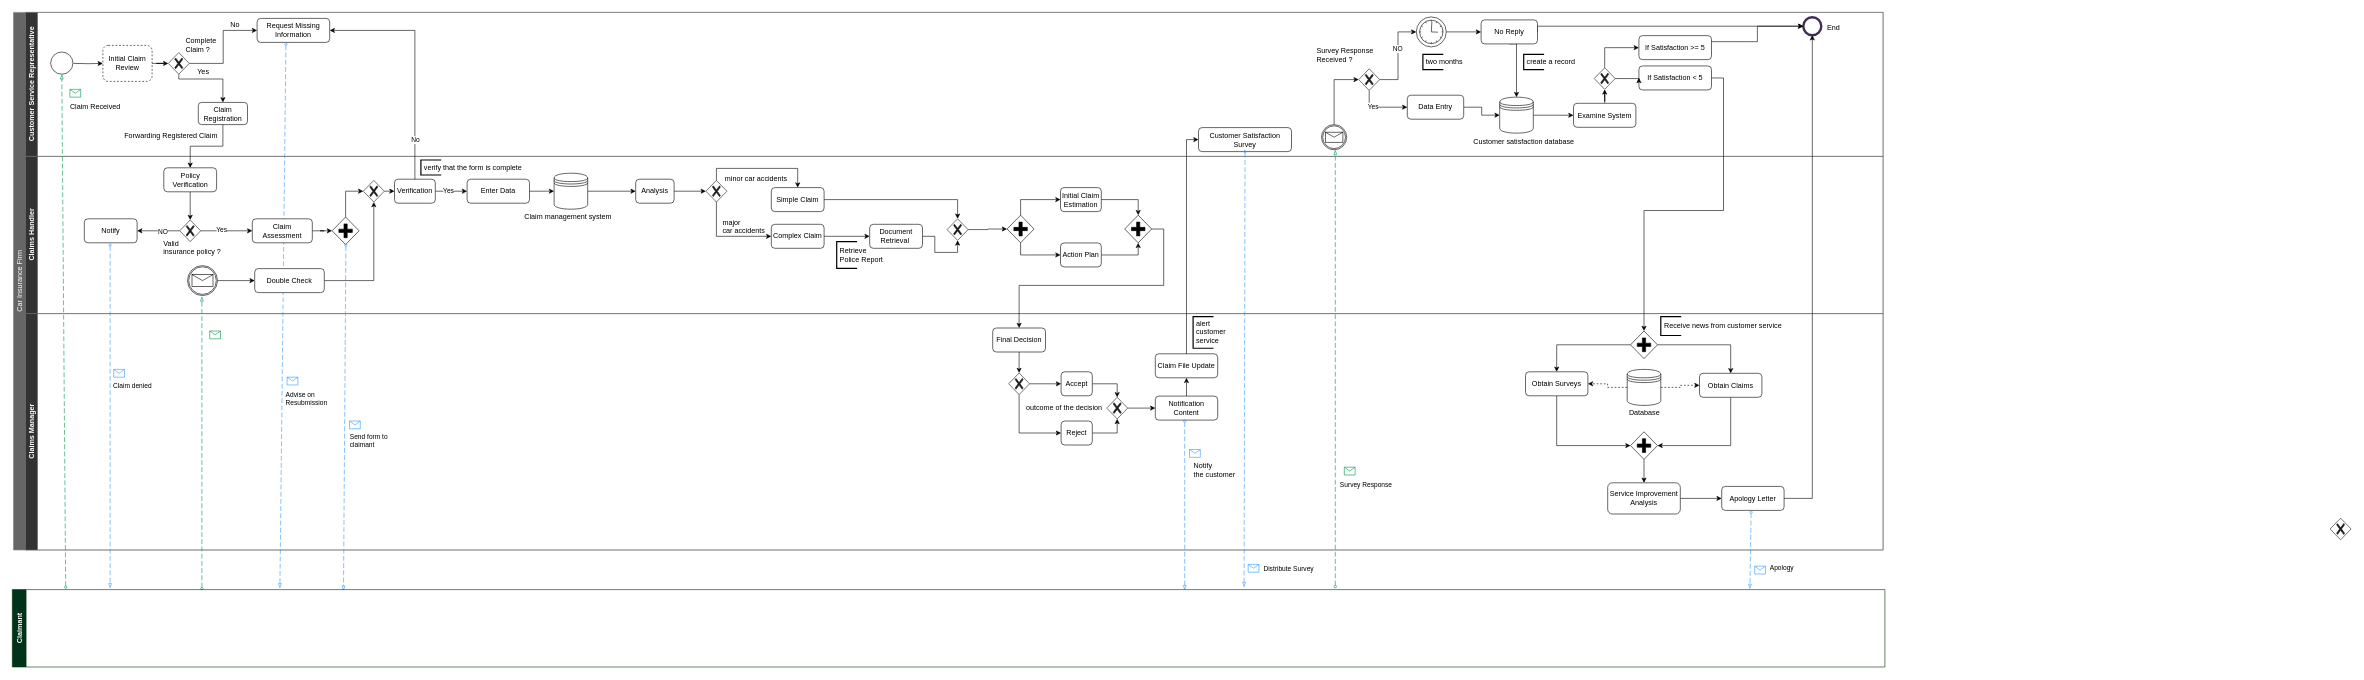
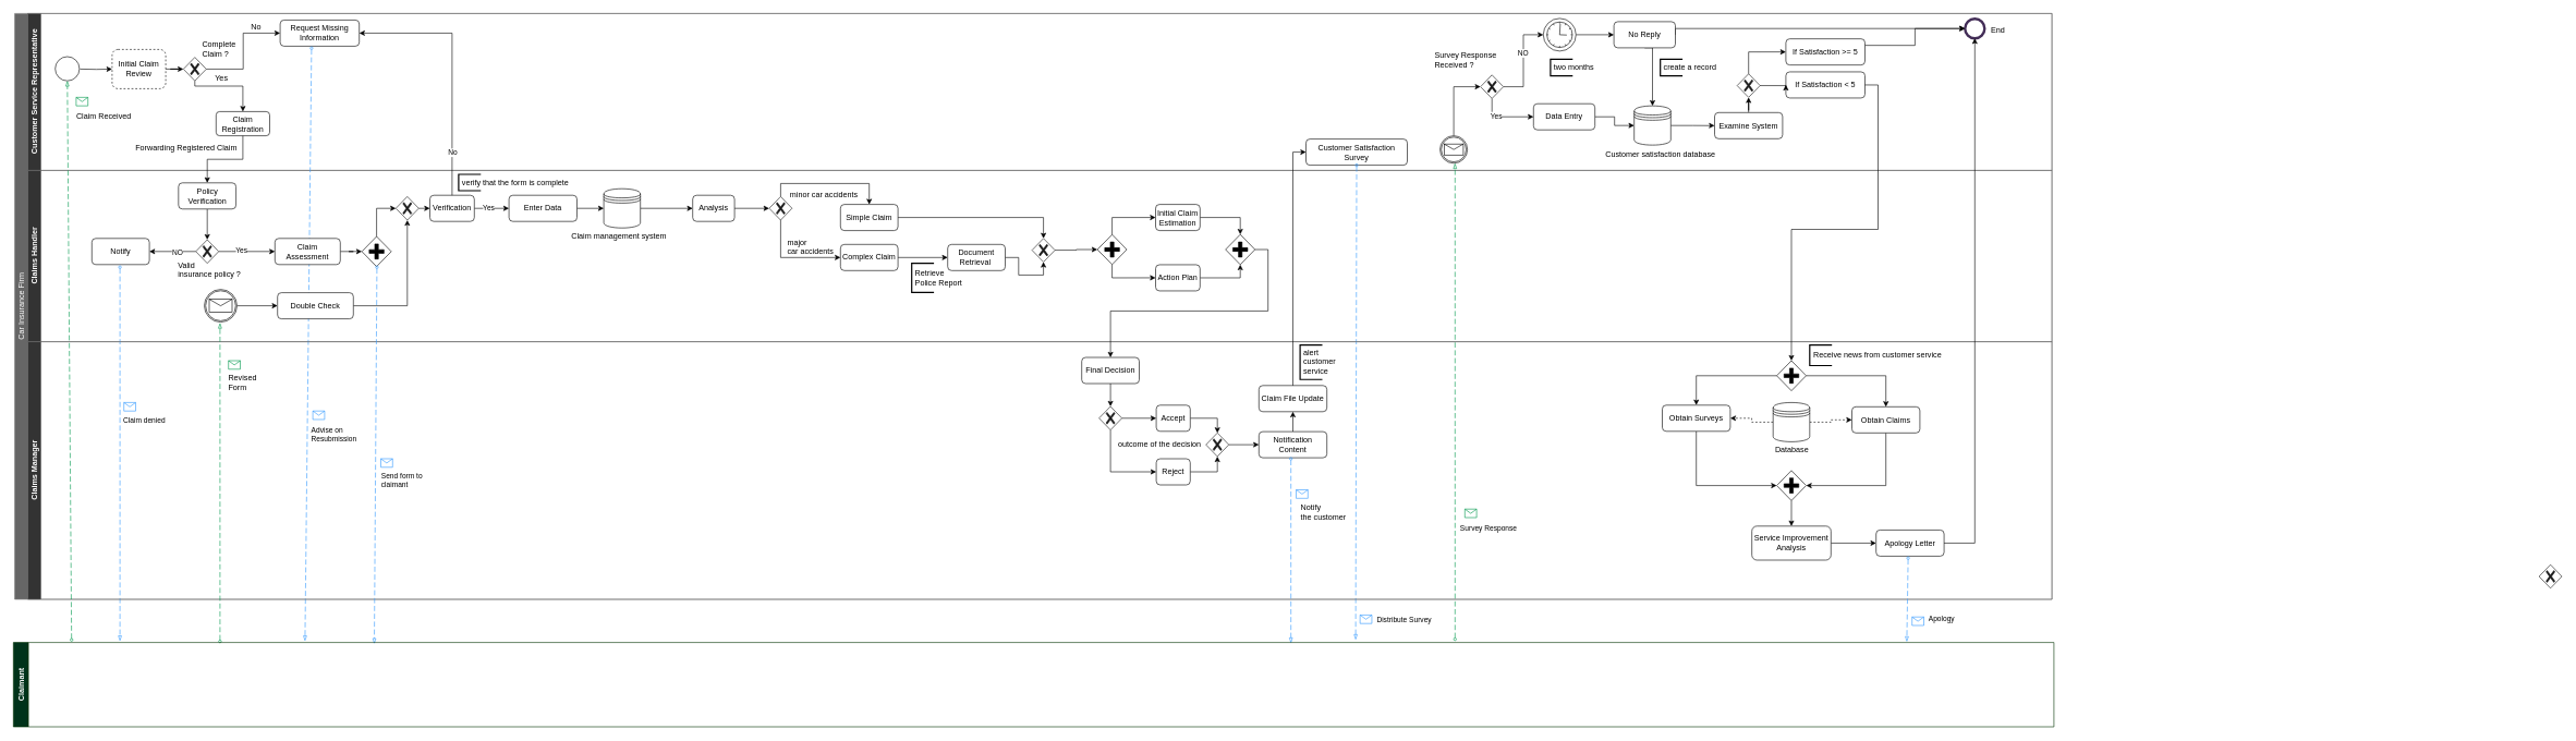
+ <mxCell id="118" value="&lt;div style=&quot;&quot;&gt;&lt;span style=&quot;background-color: initial;&quot;&gt;Revised Form&lt;/span&gt;&lt;/div&gt;" style="text;whiteSpace=wrap;html=1;align=left;" parent="113" vertex="1"><mxGeometry x="305.003" y="41.997" width="60" height="36" as="geometry" /></mxCell>
